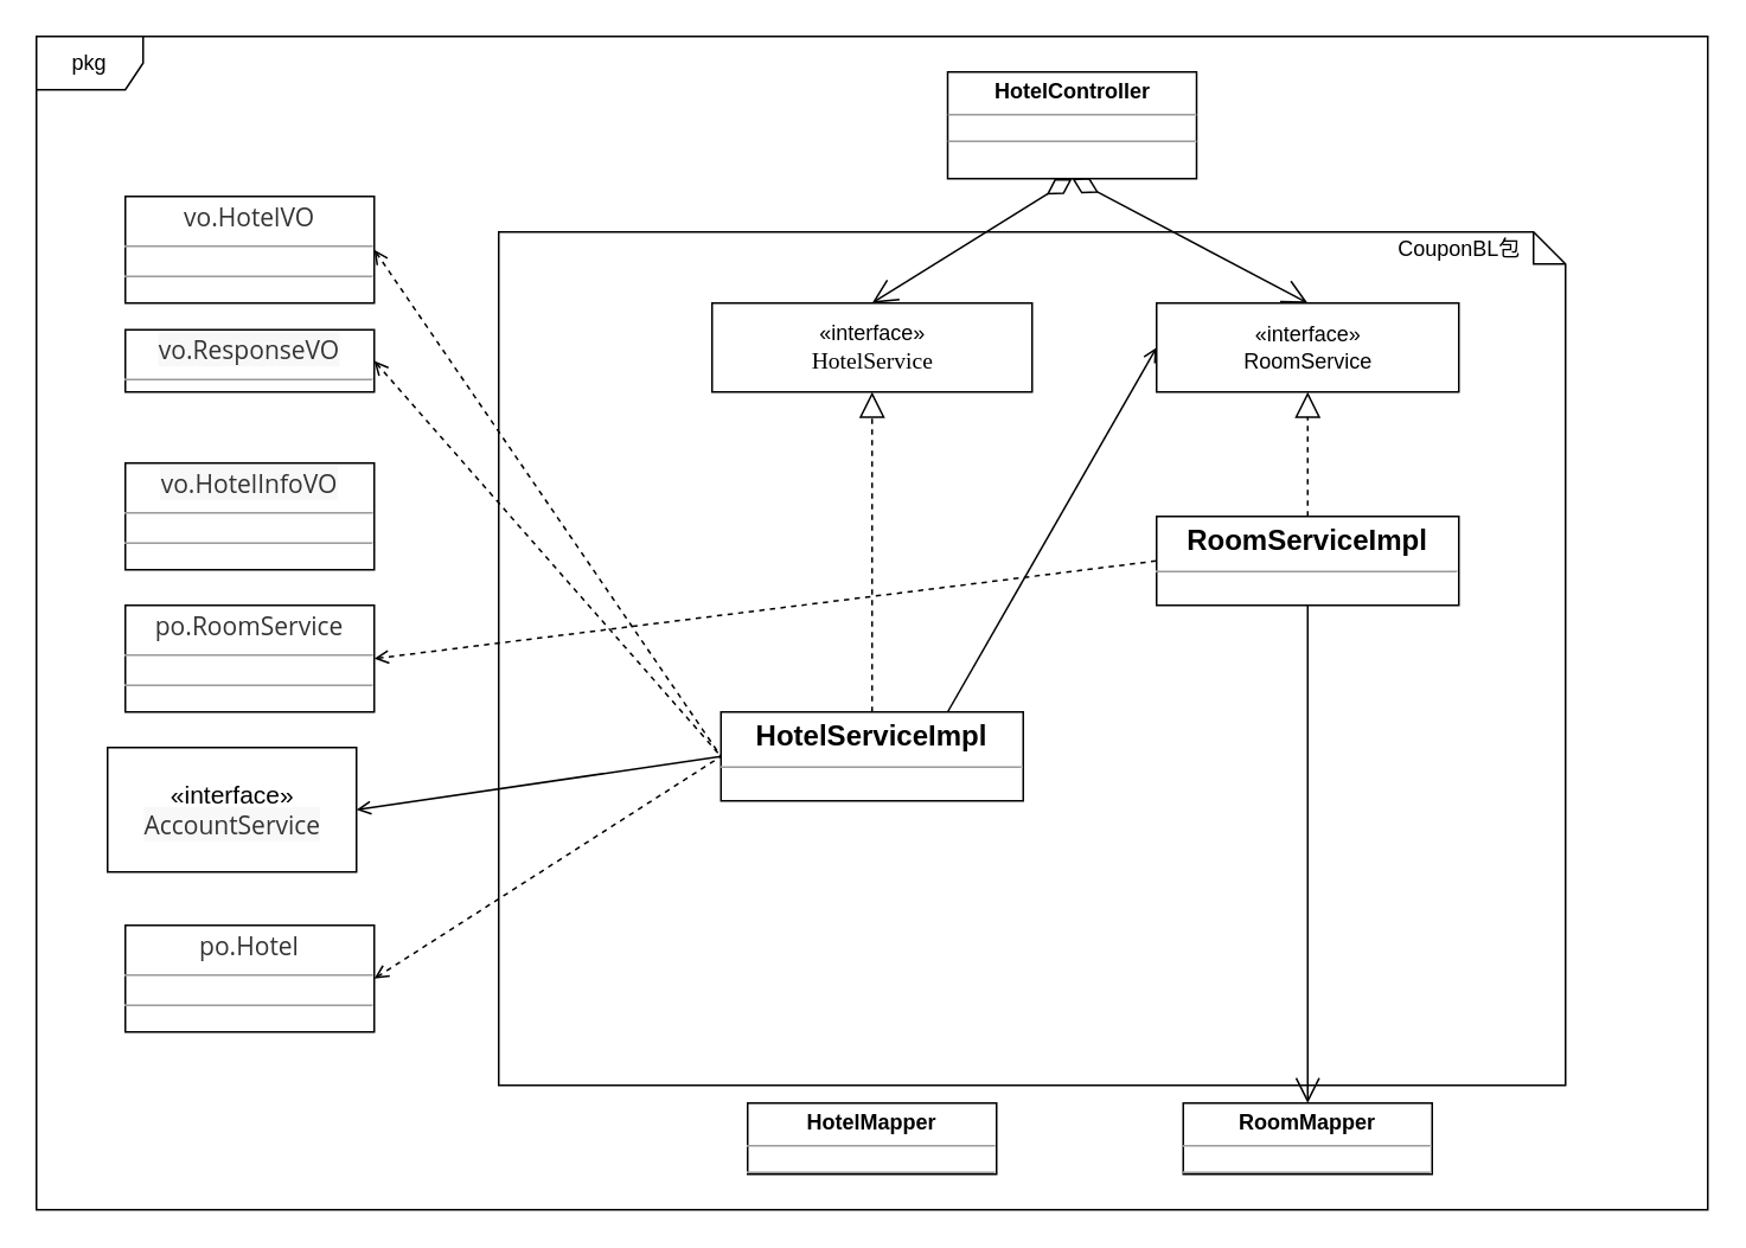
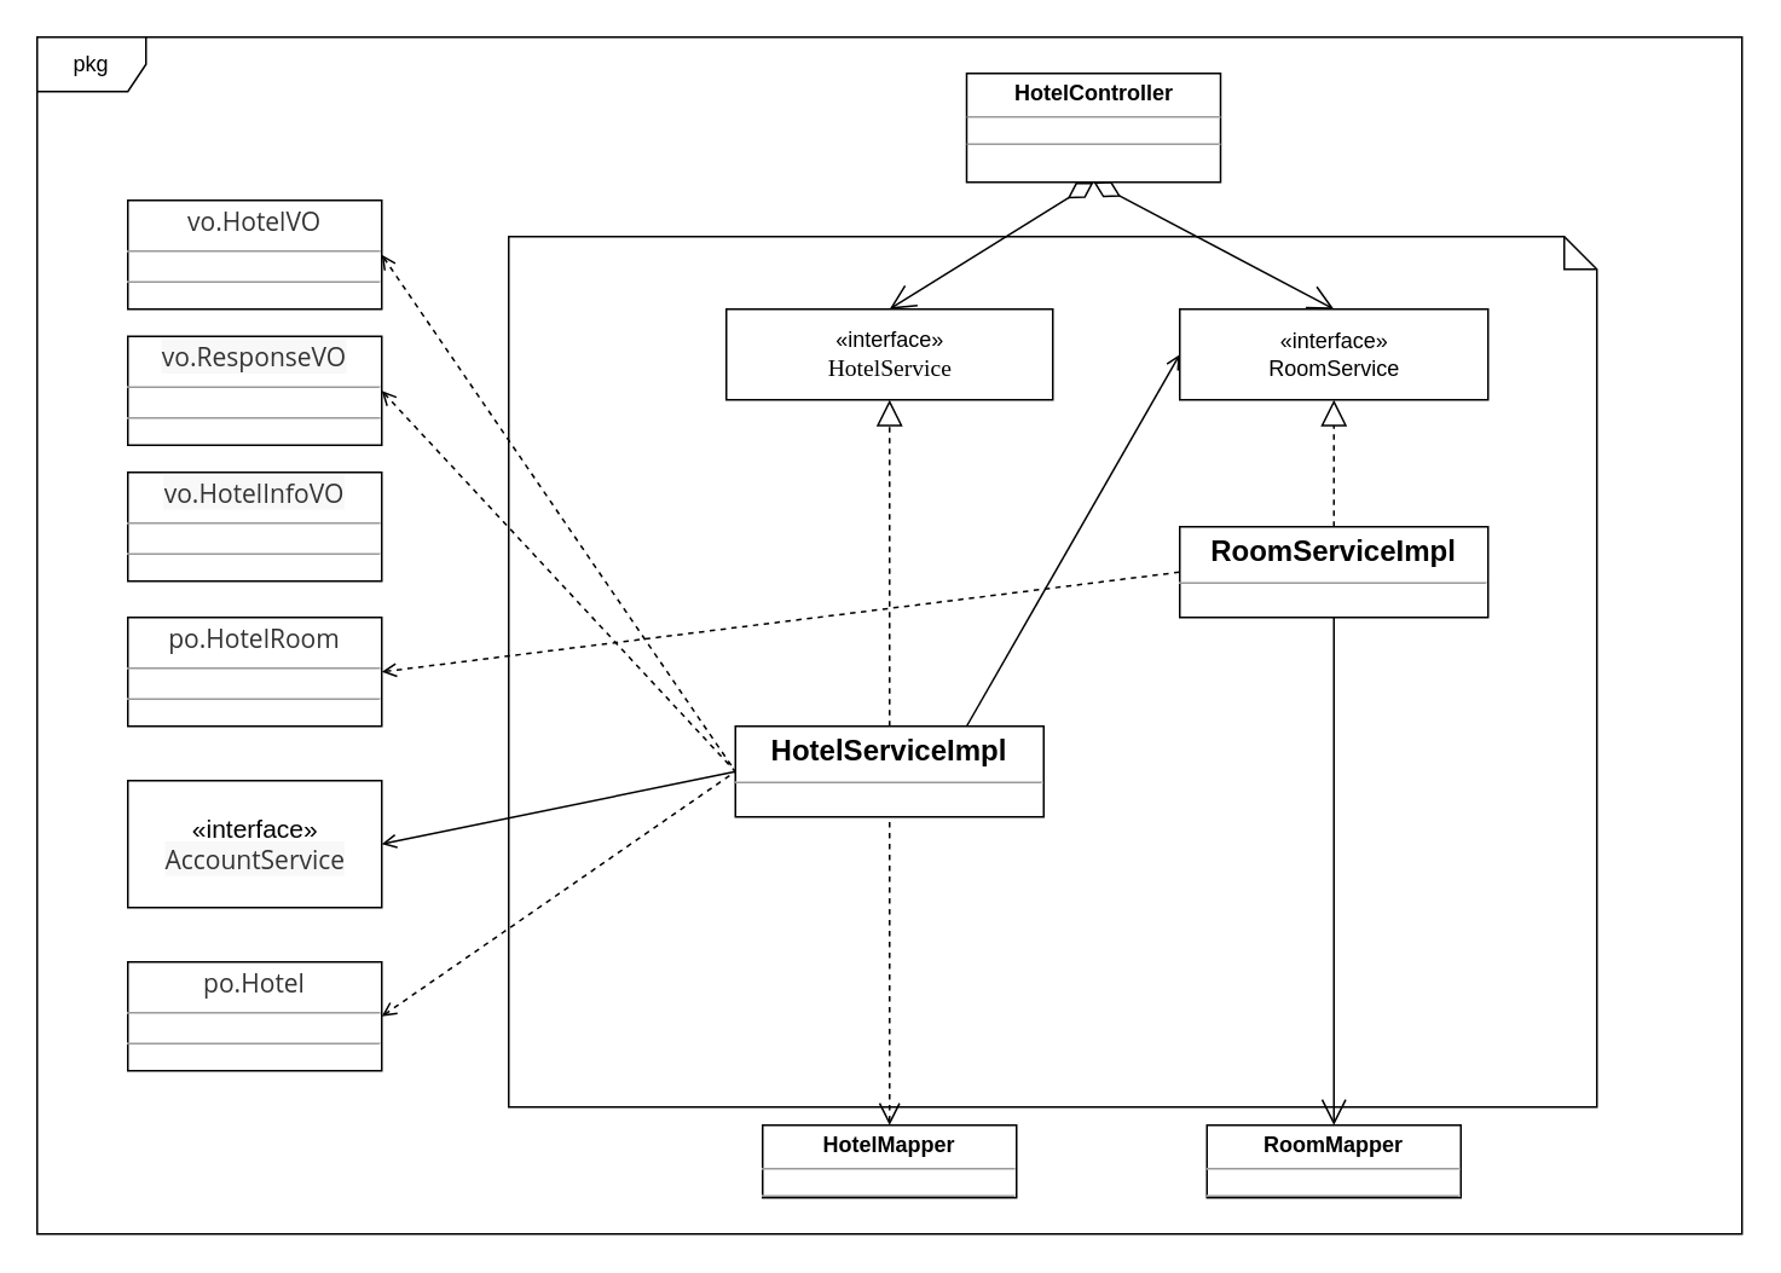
- <mxCell id="17" value="CouponBL包" style="text;html=1;align=center;verticalAlign=middle;resizable=0;points=[];autosize=1;fontColor=none;" parent="1" vertex="1"><mxGeometry x="780" y="130" width="80" height="20" as="geometry" /></mxCell>
- <mxCell id="13" value="&lt;p style=&quot;margin: 4px 0px 0px ; text-align: center ; font-size: 14px&quot;&gt;&lt;font style=&quot;font-size: 14px&quot;&gt;&lt;span style=&quot;color: rgb(51 , 51 , 51) ; font-family: &amp;#34;open sans&amp;#34; , &amp;#34;clear sans&amp;#34; , &amp;#34;helvetica neue&amp;#34; , &amp;#34;helvetica&amp;#34; , &amp;#34;arial&amp;#34; , sans-serif ; text-align: left ; white-space: pre-wrap ; background-color: rgb(248 , 248 , 248)&quot;&gt;vo.ResponseVO&lt;/span&gt;&lt;br&gt;&lt;/font&gt;&lt;/p&gt;&lt;hr size=&quot;1&quot; style=&quot;font-size: 14px&quot;&gt;&lt;div style=&quot;height: 2px ; font-size: 14px&quot;&gt;&lt;/div&gt;&lt;hr size=&quot;1&quot; style=&quot;font-size: 14px&quot;&gt;&lt;div style=&quot;height: 2px ; font-size: 14px&quot;&gt;&lt;/div&gt;" style="verticalAlign=top;align=left;overflow=fill;fontSize=12;fontFamily=Helvetica;html=1;" parent="1" vertex="1"><mxGeometry x="70" y="185" width="140" height="35" as="geometry" /></mxCell>
+ <mxCell id="13" value="&lt;p style=&quot;margin: 4px 0px 0px ; text-align: center ; font-size: 14px&quot;&gt;&lt;font style=&quot;font-size: 14px&quot;&gt;&lt;span style=&quot;color: rgb(51 , 51 , 51) ; font-family: &amp;#34;open sans&amp;#34; , &amp;#34;clear sans&amp;#34; , &amp;#34;helvetica neue&amp;#34; , &amp;#34;helvetica&amp;#34; , &amp;#34;arial&amp;#34; , sans-serif ; text-align: left ; white-space: pre-wrap ; background-color: rgb(248 , 248 , 248)&quot;&gt;vo.ResponseVO&lt;/span&gt;&lt;br&gt;&lt;/font&gt;&lt;/p&gt;&lt;hr size=&quot;1&quot; style=&quot;font-size: 14px&quot;&gt;&lt;div style=&quot;height: 2px ; font-size: 14px&quot;&gt;&lt;/div&gt;&lt;hr size=&quot;1&quot; style=&quot;font-size: 14px&quot;&gt;&lt;div style=&quot;height: 2px ; font-size: 14px&quot;&gt;&lt;/div&gt;" style="verticalAlign=top;align=left;overflow=fill;fontSize=12;fontFamily=Helvetica;html=1;" parent="1" vertex="1"><mxGeometry x="70" y="185" width="140" height="60" as="geometry" /></mxCell>
- <mxCell id="29" value="&lt;p style=&quot;margin: 4px 0px 0px ; text-align: center ; font-size: 14px&quot;&gt;&lt;font style=&quot;font-size: 14px&quot;&gt;&lt;span style=&quot;color: rgb(51 , 51 , 51) ; font-family: &amp;#34;open sans&amp;#34; , &amp;#34;clear sans&amp;#34; , &amp;#34;helvetica neue&amp;#34; , &amp;#34;helvetica&amp;#34; , &amp;#34;arial&amp;#34; , sans-serif ; text-align: left ; white-space: pre-wrap ; background-color: rgb(255 , 255 , 255)&quot;&gt;po.RoomService&lt;/span&gt;&lt;br&gt;&lt;/font&gt;&lt;/p&gt;&lt;hr size=&quot;1&quot; style=&quot;font-size: 14px&quot;&gt;&lt;div style=&quot;height: 2px ; font-size: 14px&quot;&gt;&lt;/div&gt;&lt;hr size=&quot;1&quot; style=&quot;font-size: 14px&quot;&gt;&lt;div style=&quot;height: 2px ; font-size: 14px&quot;&gt;&lt;/div&gt;" style="verticalAlign=top;align=left;overflow=fill;fontSize=12;fontFamily=Helvetica;html=1;" vertex="1" parent="1"><mxGeometry x="70" y="340" width="140" height="60" as="geometry" /></mxCell>
+ <mxCell id="29" value="&lt;p style=&quot;margin: 4px 0px 0px ; text-align: center ; font-size: 14px&quot;&gt;&lt;font style=&quot;font-size: 14px&quot;&gt;&lt;span style=&quot;color: rgb(51 , 51 , 51) ; font-family: &amp;#34;open sans&amp;#34; , &amp;#34;clear sans&amp;#34; , &amp;#34;helvetica neue&amp;#34; , &amp;#34;helvetica&amp;#34; , &amp;#34;arial&amp;#34; , sans-serif ; text-align: left ; white-space: pre-wrap ; background-color: rgb(255 , 255 , 255)&quot;&gt;po.HotelRoom&lt;/span&gt;&lt;br&gt;&lt;/font&gt;&lt;/p&gt;&lt;hr size=&quot;1&quot; style=&quot;font-size: 14px&quot;&gt;&lt;div style=&quot;height: 2px ; font-size: 14px&quot;&gt;&lt;/div&gt;&lt;hr size=&quot;1&quot; style=&quot;font-size: 14px&quot;&gt;&lt;div style=&quot;height: 2px ; font-size: 14px&quot;&gt;&lt;/div&gt;" style="verticalAlign=top;align=left;overflow=fill;fontSize=12;fontFamily=Helvetica;html=1;" vertex="1" parent="1"><mxGeometry x="70" y="340" width="140" height="60" as="geometry" /></mxCell>
- <mxCell id="15" value="&lt;font style=&quot;font-size: 14px&quot;&gt;«interface»&lt;br&gt;&lt;span style=&quot;color: rgb(51 , 51 , 51) ; font-family: &amp;#34;open sans&amp;#34; , &amp;#34;clear sans&amp;#34; , &amp;#34;helvetica neue&amp;#34; , &amp;#34;helvetica&amp;#34; , &amp;#34;arial&amp;#34; , sans-serif ; text-align: left ; white-space: pre-wrap ; background-color: rgb(248 , 248 , 248)&quot;&gt;AccountService&lt;/span&gt;&lt;/font&gt;" style="html=1;fontColor=none;" parent="1" vertex="1"><mxGeometry x="60" y="420" width="140" height="70" as="geometry" /></mxCell>
+ <mxCell id="15" value="&lt;font style=&quot;font-size: 14px&quot;&gt;«interface»&lt;br&gt;&lt;span style=&quot;color: rgb(51 , 51 , 51) ; font-family: &amp;#34;open sans&amp;#34; , &amp;#34;clear sans&amp;#34; , &amp;#34;helvetica neue&amp;#34; , &amp;#34;helvetica&amp;#34; , &amp;#34;arial&amp;#34; , sans-serif ; text-align: left ; white-space: pre-wrap ; background-color: rgb(248 , 248 , 248)&quot;&gt;AccountService&lt;/span&gt;&lt;/font&gt;" style="html=1;fontColor=none;" parent="1" vertex="1"><mxGeometry x="70" y="430" width="140" height="70" as="geometry" /></mxCell>
+ <mxCell id="23" value="" style="endArrow=none;dashed=1;html=1;strokeColor=#000000;strokeWidth=1;exitX=0.5;exitY=0;exitDx=0;exitDy=0;entryX=0.5;entryY=1;entryDx=0;entryDy=0;endFill=0;startArrow=open;startFill=0;endSize=6;startSize=10;" edge="1" parent="1" source="21" target="20"><mxGeometry width="50" height="50" relative="1" as="geometry"><mxPoint x="440" y="430" as="sourcePoint" /><mxPoint x="490" y="380" as="targetPoint" /></mxGeometry></mxCell>
- <mxCell id="16" value="&lt;p style=&quot;margin: 4px 0px 0px ; text-align: center ; font-size: 14px&quot;&gt;&lt;font style=&quot;font-size: 14px&quot;&gt;&lt;span style=&quot;color: rgb(51 , 51 , 51) ; font-family: &amp;#34;open sans&amp;#34; , &amp;#34;clear sans&amp;#34; , &amp;#34;helvetica neue&amp;#34; , &amp;#34;helvetica&amp;#34; , &amp;#34;arial&amp;#34; , sans-serif ; text-align: left ; white-space: pre-wrap ; background-color: rgb(255 , 255 , 255)&quot;&gt;po.Hotel&lt;/span&gt;&lt;br&gt;&lt;/font&gt;&lt;/p&gt;&lt;hr size=&quot;1&quot; style=&quot;font-size: 14px&quot;&gt;&lt;div style=&quot;height: 2px ; font-size: 14px&quot;&gt;&lt;/div&gt;&lt;hr size=&quot;1&quot; style=&quot;font-size: 14px&quot;&gt;&lt;div style=&quot;height: 2px ; font-size: 14px&quot;&gt;&lt;/div&gt;" style="verticalAlign=top;align=left;overflow=fill;fontSize=12;fontFamily=Helvetica;html=1;" parent="1" vertex="1"><mxGeometry x="70" y="520" width="140" height="60" as="geometry" /></mxCell>
+ <mxCell id="16" value="&lt;p style=&quot;margin: 4px 0px 0px ; text-align: center ; font-size: 14px&quot;&gt;&lt;font style=&quot;font-size: 14px&quot;&gt;&lt;span style=&quot;color: rgb(51 , 51 , 51) ; font-family: &amp;#34;open sans&amp;#34; , &amp;#34;clear sans&amp;#34; , &amp;#34;helvetica neue&amp;#34; , &amp;#34;helvetica&amp;#34; , &amp;#34;arial&amp;#34; , sans-serif ; text-align: left ; white-space: pre-wrap ; background-color: rgb(255 , 255 , 255)&quot;&gt;po.Hotel&lt;/span&gt;&lt;br&gt;&lt;/font&gt;&lt;/p&gt;&lt;hr size=&quot;1&quot; style=&quot;font-size: 14px&quot;&gt;&lt;div style=&quot;height: 2px ; font-size: 14px&quot;&gt;&lt;/div&gt;&lt;hr size=&quot;1&quot; style=&quot;font-size: 14px&quot;&gt;&lt;div style=&quot;height: 2px ; font-size: 14px&quot;&gt;&lt;/div&gt;" style="verticalAlign=top;align=left;overflow=fill;fontSize=12;fontFamily=Helvetica;html=1;" parent="1" vertex="1"><mxGeometry x="70" y="530" width="140" height="60" as="geometry" /></mxCell>
